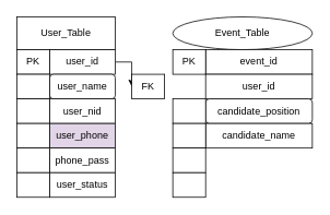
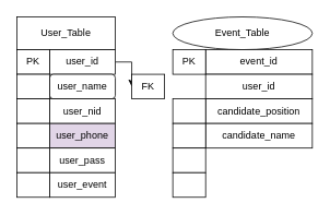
- <mxCell id="19" value="candidate_position" style="whiteSpace=wrap;html=1;rounded=1;" vertex="1" parent="1"><mxGeometry x="250" y="120" width="130" height="30" as="geometry" /></mxCell>
+ <mxCell id="19" value="candidate_position" style="rounded=0;whiteSpace=wrap;html=1;" vertex="1" parent="1"><mxGeometry x="250" y="120" width="130" height="30" as="geometry" /></mxCell>
- <mxCell id="12" value="phone_pass" style="rounded=0;whiteSpace=wrap;html=1;" vertex="1" parent="1"><mxGeometry x="60" y="180" width="80" height="30" as="geometry" /></mxCell>
+ <mxCell id="12" value="user_pass" style="rounded=0;whiteSpace=wrap;html=1;" vertex="1" parent="1"><mxGeometry x="60" y="180" width="80" height="30" as="geometry" /></mxCell>
- <mxCell id="24" value="user_status" style="rounded=0;whiteSpace=wrap;html=1;" vertex="1" parent="1"><mxGeometry x="60" y="210" width="80" height="30" as="geometry" /></mxCell>
+ <mxCell id="24" value="user_event" style="rounded=0;whiteSpace=wrap;html=1;" vertex="1" parent="1"><mxGeometry x="60" y="210" width="80" height="30" as="geometry" /></mxCell>
